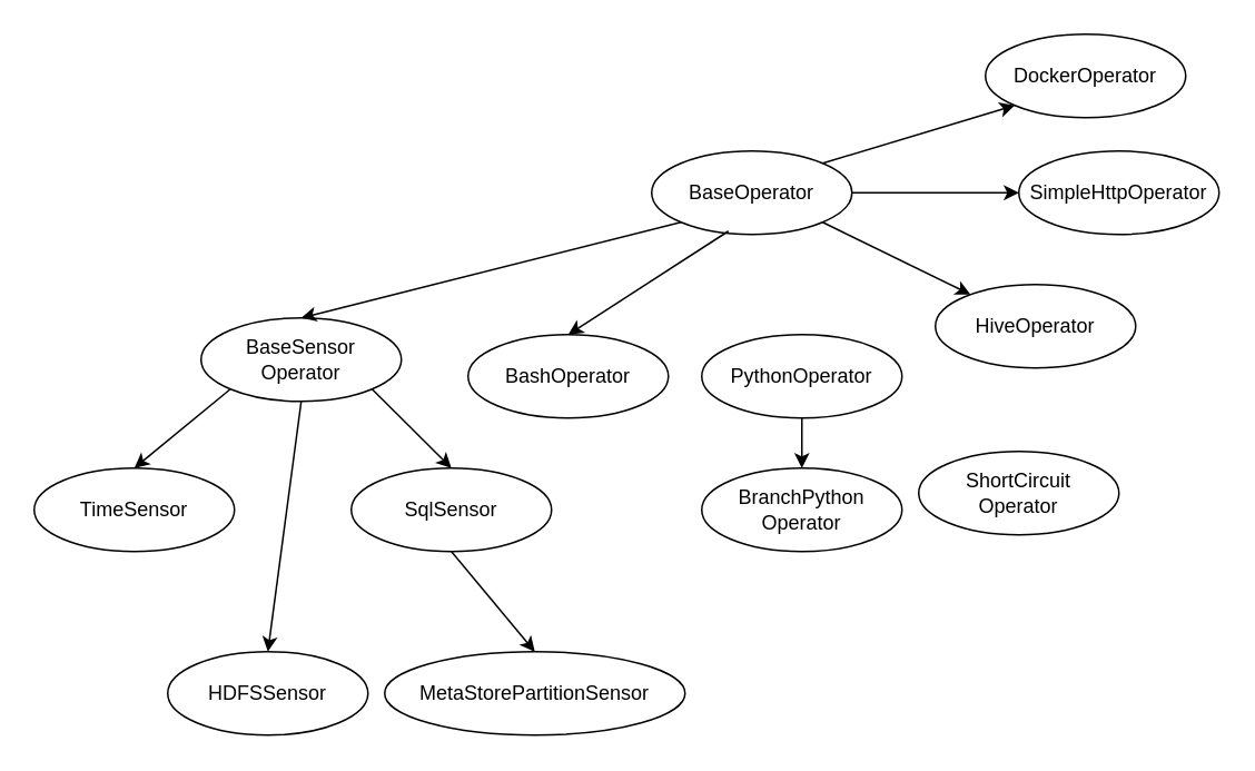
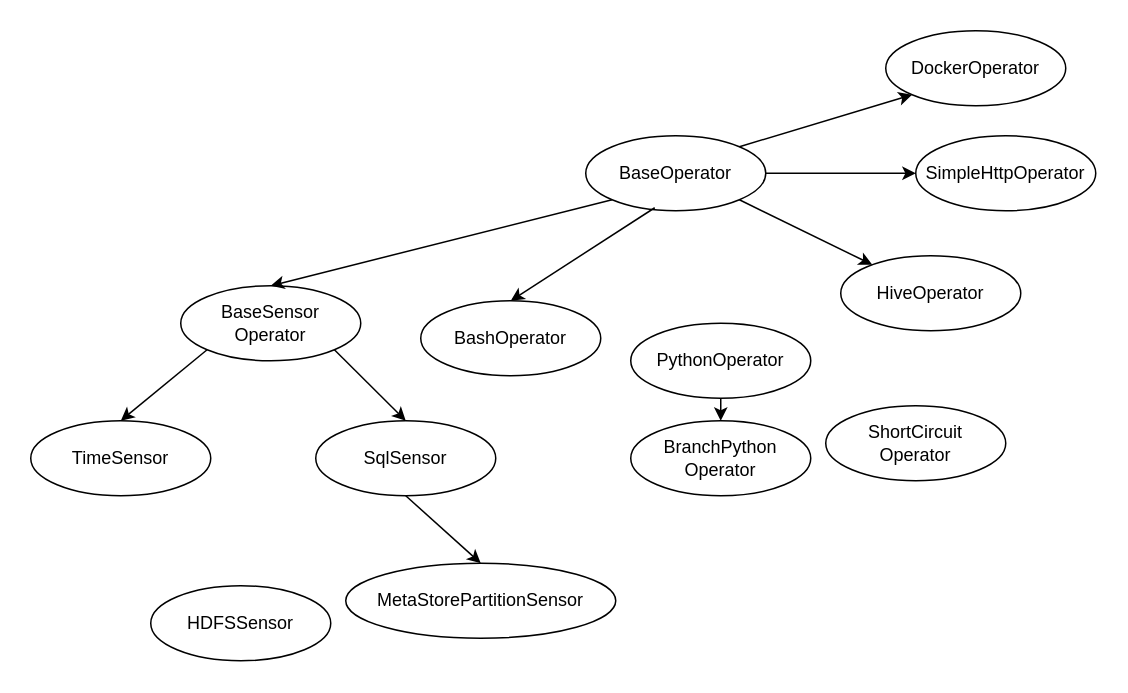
- <mxCell id="7" value="PythonOperator" style="ellipse;whiteSpace=wrap;html=1;" parent="1" vertex="1"><mxGeometry x="420" y="200" width="120" height="50" as="geometry" /></mxCell>
+ <mxCell id="7" value="PythonOperator" style="ellipse;whiteSpace=wrap;html=1;" parent="1" vertex="1"><mxGeometry x="420" y="215" width="120" height="50" as="geometry" /></mxCell>
- <mxCell id="23" value="" style="endArrow=classic;html=1;exitX=0.5;exitY=1;exitDx=0;exitDy=0;entryX=0.5;entryY=0;entryDx=0;entryDy=0;" parent="1" source="3" target="11" edge="1"><mxGeometry width="50" height="50" relative="1" as="geometry"><mxPoint x="20" y="440" as="sourcePoint" /><mxPoint x="70" y="390" as="targetPoint" /></mxGeometry></mxCell>
- <mxCell id="14" value="MetaStorePartitionSensor" style="ellipse;whiteSpace=wrap;html=1;" parent="1" vertex="1"><mxGeometry x="230" y="390" width="180" height="50" as="geometry" /></mxCell>
+ <mxCell id="14" value="MetaStorePartitionSensor" style="ellipse;whiteSpace=wrap;html=1;" parent="1" vertex="1"><mxGeometry x="230" y="375" width="180" height="50" as="geometry" /></mxCell>
